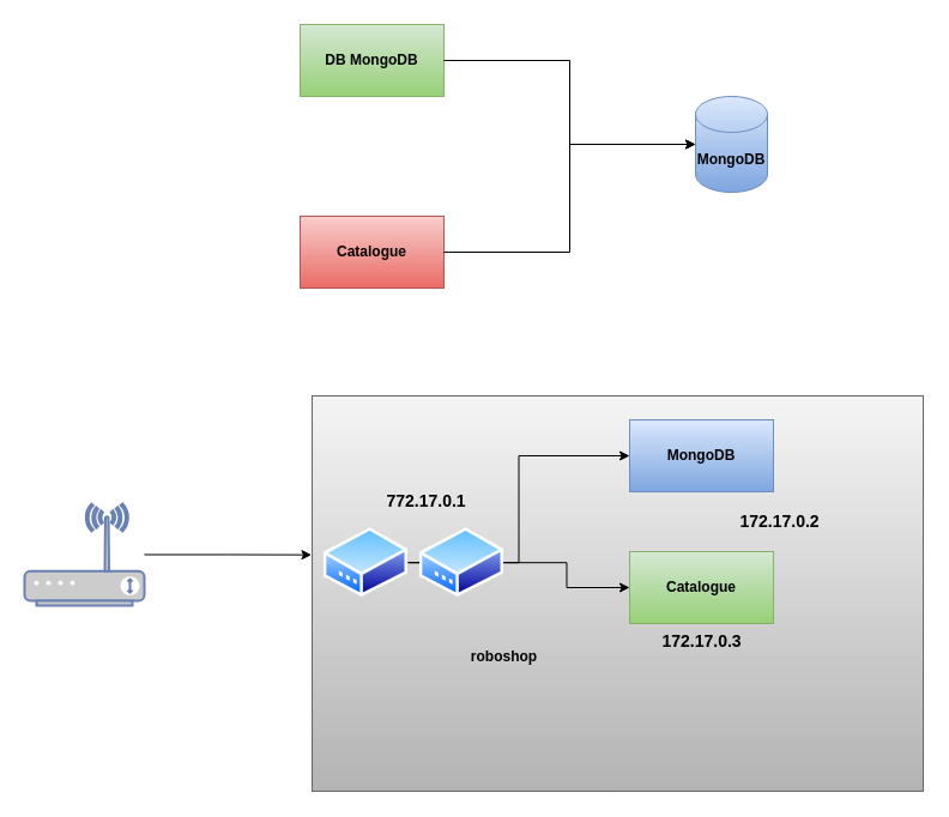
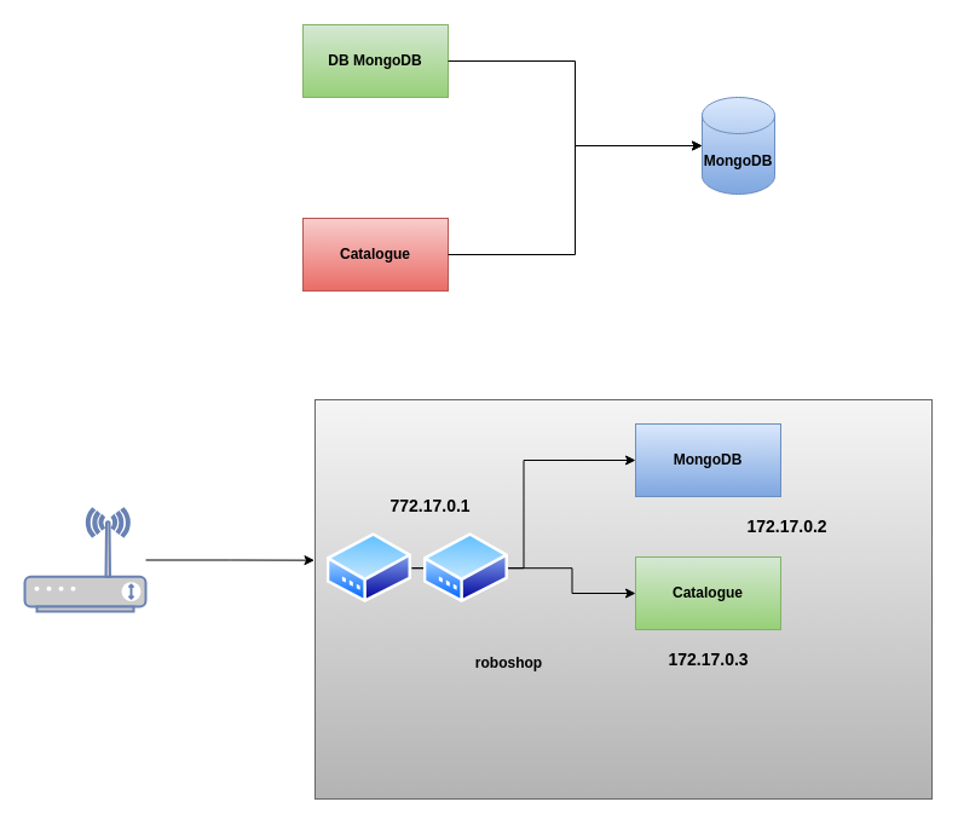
- <mxCell id="15" value="&lt;b&gt;&lt;font style=&quot;font-size: 14px;&quot;&gt;172.17.0.3&lt;/font&gt;&lt;/b&gt;" style="text;html=1;align=center;verticalAlign=middle;resizable=0;points=[];autosize=1;strokeColor=none;fillColor=none;strokeWidth=2;" parent="1" vertex="1"><mxGeometry x="540" y="520" width="90" height="30" as="geometry" /></mxCell>
+ <mxCell id="15" value="&lt;b&gt;&lt;font style=&quot;font-size: 14px;&quot;&gt;172.17.0.3&lt;/font&gt;&lt;/b&gt;" style="text;html=1;align=center;verticalAlign=middle;resizable=0;points=[];autosize=1;strokeColor=none;fillColor=none;strokeWidth=2;" parent="1" vertex="1"><mxGeometry x="540" y="530" width="90" height="30" as="geometry" /></mxCell>
